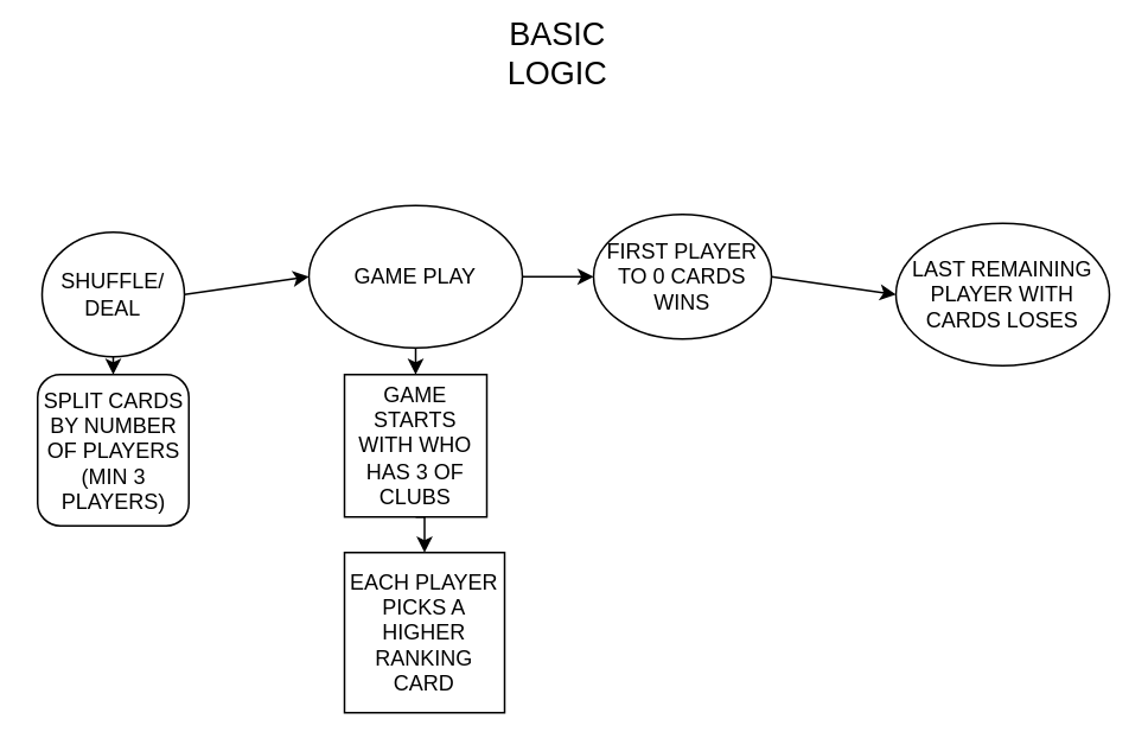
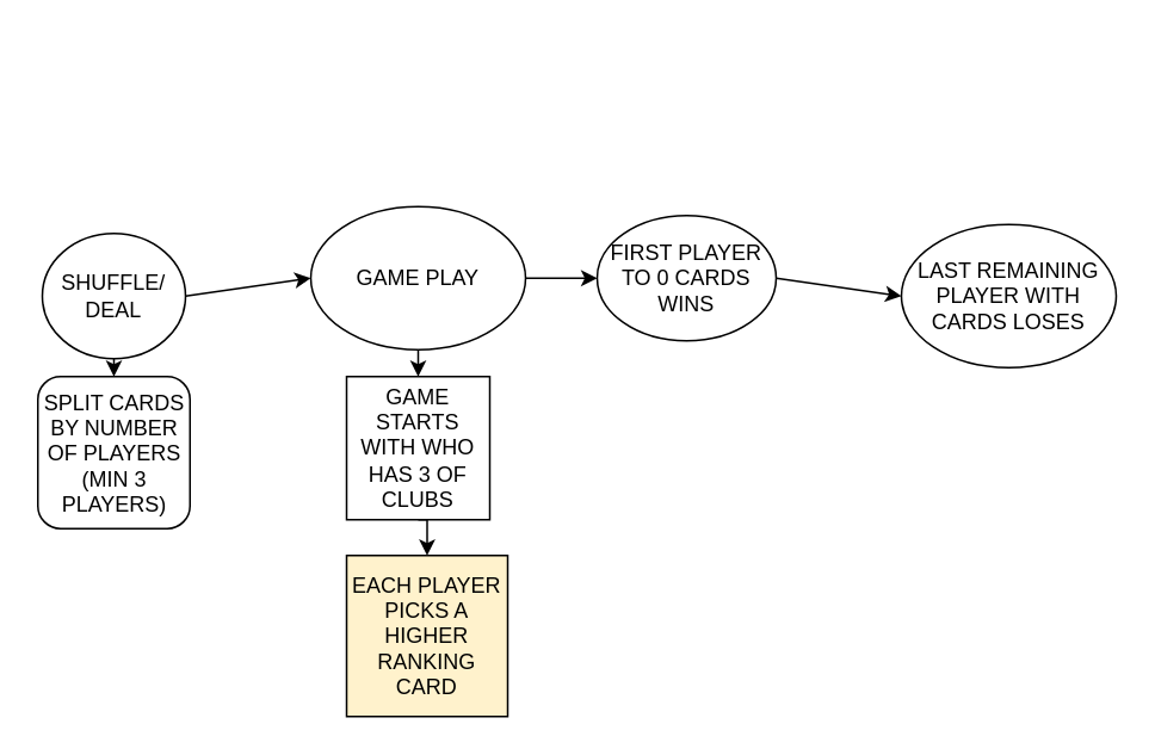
- <mxCell id="15" value="&lt;font style=&quot;font-size: 18px&quot;&gt;BASIC LOGIC&lt;/font&gt;" style="text;html=1;strokeColor=none;fillColor=none;align=center;verticalAlign=middle;whiteSpace=wrap;rounded=0;" vertex="1" parent="1"><mxGeometry x="293" y="20" width="40" height="20" as="geometry" /></mxCell>
- <mxCell id="14" value="EACH PLAYER PICKS A HIGHER RANKING CARD" style="whiteSpace=wrap;html=1;aspect=fixed;" vertex="1" parent="1"><mxGeometry x="193" y="310" width="90" height="90" as="geometry" /></mxCell>
+ <mxCell id="14" value="EACH PLAYER PICKS A HIGHER RANKING CARD" style="whiteSpace=wrap;html=1;aspect=fixed;fillColor=#fff2cc;" vertex="1" parent="1"><mxGeometry x="193" y="310" width="90" height="90" as="geometry" /></mxCell>
